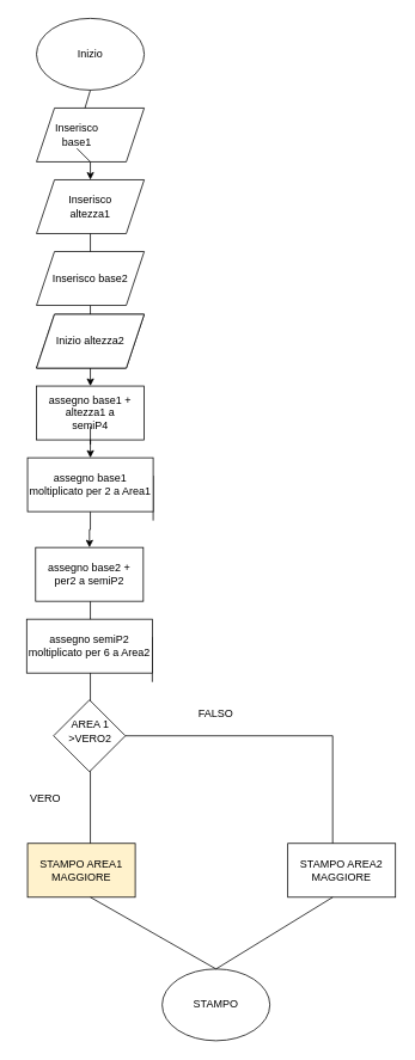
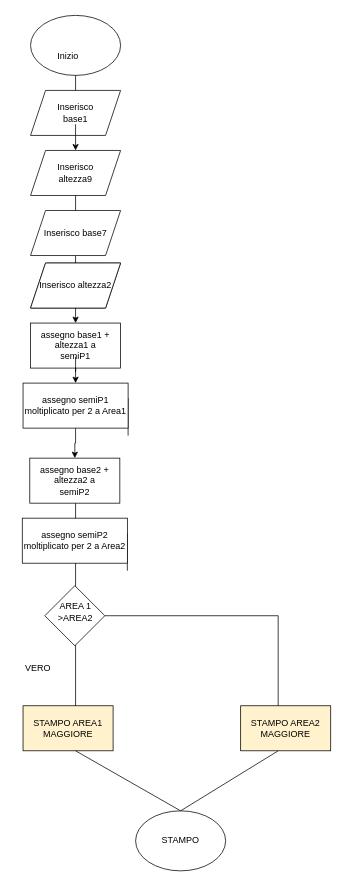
- <mxCell id="16" value="Inizio" style="text;html=1;strokeColor=none;fillColor=none;align=center;verticalAlign=middle;whiteSpace=wrap;rounded=0;" vertex="1" parent="1"><mxGeometry x="70" y="45" width="60" height="30" as="geometry" /></mxCell>
+ <mxCell id="16" value="Inizio" style="text;html=1;strokeColor=none;fillColor=none;align=center;verticalAlign=middle;whiteSpace=wrap;rounded=0;" vertex="1" parent="1"><mxGeometry x="60" y="60" width="60" height="30" as="geometry" /></mxCell>
- <mxCell id="17" value="Inserisco base1" style="text;html=1;strokeColor=none;fillColor=none;align=center;verticalAlign=middle;whiteSpace=wrap;rounded=0;" vertex="1" parent="1"><mxGeometry x="55" y="135" width="60" height="30" as="geometry" /></mxCell>
+ <mxCell id="17" value="Inserisco base1" style="text;html=1;strokeColor=none;fillColor=none;align=center;verticalAlign=middle;whiteSpace=wrap;rounded=0;" vertex="1" parent="1"><mxGeometry x="70" y="135" width="60" height="30" as="geometry" /></mxCell>
- <mxCell id="7" value="Inserisco altezza1" style="text;html=1;strokeColor=none;fillColor=none;align=center;verticalAlign=middle;whiteSpace=wrap;rounded=0;" vertex="1" parent="1"><mxGeometry x="70" y="215" width="60" height="30" as="geometry" /></mxCell>
+ <mxCell id="7" value="Inserisco altezza9" style="text;html=1;strokeColor=none;fillColor=none;align=center;verticalAlign=middle;whiteSpace=wrap;rounded=0;" vertex="1" parent="1"><mxGeometry x="70" y="215" width="60" height="30" as="geometry" /></mxCell>
- <mxCell id="21" value="Inserisco base2" style="shape=parallelogram;perimeter=parallelogramPerimeter;whiteSpace=wrap;html=1;fixedSize=1;" vertex="1" parent="1"><mxGeometry x="40" y="280" width="120" height="60" as="geometry" /></mxCell>
+ <mxCell id="21" value="Inserisco base7" style="shape=parallelogram;perimeter=parallelogramPerimeter;whiteSpace=wrap;html=1;fixedSize=1;" vertex="1" parent="1"><mxGeometry x="40" y="280" width="120" height="60" as="geometry" /></mxCell>
- <mxCell id="23" value="Inizio altezza2" style="shape=parallelogram;perimeter=parallelogramPerimeter;whiteSpace=wrap;html=1;fixedSize=1;" vertex="1" parent="1"><mxGeometry x="40" y="350" width="120" height="60" as="geometry" /></mxCell>
+ <mxCell id="23" value="Inserisco altezza2" style="shape=parallelogram;perimeter=parallelogramPerimeter;whiteSpace=wrap;html=1;fixedSize=1;" vertex="1" parent="1"><mxGeometry x="40" y="350" width="120" height="60" as="geometry" /></mxCell>
- <mxCell id="13" value="assegno base1 + altezza1 a semiP4" style="text;html=1;strokeColor=none;fillColor=none;align=center;verticalAlign=middle;whiteSpace=wrap;rounded=0;" vertex="1" parent="1"><mxGeometry x="50" y="445" width="100" height="30" as="geometry" /></mxCell>
+ <mxCell id="13" value="assegno base1 + altezza1 a semiP1" style="text;html=1;strokeColor=none;fillColor=none;align=center;verticalAlign=middle;whiteSpace=wrap;rounded=0;" vertex="1" parent="1"><mxGeometry x="50" y="445" width="100" height="30" as="geometry" /></mxCell>
- <mxCell id="26" value="assegno base1 moltiplicato per 2 a Area1" style="text;html=1;strokeColor=none;fillColor=none;align=center;verticalAlign=middle;whiteSpace=wrap;rounded=0;" vertex="1" parent="1"><mxGeometry x="30" y="525" width="140" height="30" as="geometry" /></mxCell>
+ <mxCell id="26" value="assegno semiP1 moltiplicato per 2 a Area1" style="text;html=1;strokeColor=none;fillColor=none;align=center;verticalAlign=middle;whiteSpace=wrap;rounded=0;" vertex="1" parent="1"><mxGeometry x="30" y="525" width="140" height="30" as="geometry" /></mxCell>
- <mxCell id="29" value="assegno base2 + per2 a semiP2" style="text;html=1;strokeColor=none;fillColor=none;align=center;verticalAlign=middle;whiteSpace=wrap;rounded=0;" vertex="1" parent="1"><mxGeometry x="49" y="625" width="100" height="30" as="geometry" /></mxCell>
+ <mxCell id="29" value="assegno base2 + altezza2 a semiP2" style="text;html=1;strokeColor=none;fillColor=none;align=center;verticalAlign=middle;whiteSpace=wrap;rounded=0;" vertex="1" parent="1"><mxGeometry x="49" y="625" width="100" height="30" as="geometry" /></mxCell>
- <mxCell id="31" value="assegno semiP2 moltiplicato per 6 a Area2" style="text;html=1;strokeColor=none;fillColor=none;align=center;verticalAlign=middle;whiteSpace=wrap;rounded=0;" vertex="1" parent="1"><mxGeometry x="29" y="705" width="140" height="30" as="geometry" /></mxCell>
+ <mxCell id="31" value="assegno semiP2 moltiplicato per 2 a Area2" style="text;html=1;strokeColor=none;fillColor=none;align=center;verticalAlign=middle;whiteSpace=wrap;rounded=0;" vertex="1" parent="1"><mxGeometry x="29" y="705" width="140" height="30" as="geometry" /></mxCell>
- <mxCell id="36" value="FALSO" style="text;html=1;strokeColor=none;fillColor=none;align=center;verticalAlign=middle;whiteSpace=wrap;rounded=0;" vertex="1" parent="1"><mxGeometry x="210" y="780" width="60" height="30" as="geometry" /></mxCell>
- <mxCell id="33" value="AREA 1 &amp;gt;VERO2" style="text;html=1;strokeColor=none;fillColor=none;align=center;verticalAlign=middle;whiteSpace=wrap;rounded=0;" vertex="1" parent="1"><mxGeometry x="70" y="800" width="60" height="30" as="geometry" /></mxCell>
+ <mxCell id="33" value="AREA 1 &amp;gt;AREA2" style="text;html=1;strokeColor=none;fillColor=none;align=center;verticalAlign=middle;whiteSpace=wrap;rounded=0;" vertex="1" parent="1"><mxGeometry x="70" y="800" width="60" height="30" as="geometry" /></mxCell>
- <mxCell id="38" value="STAMPO AREA2 MAGGIORE" style="rounded=0;whiteSpace=wrap;html=1;" vertex="1" parent="1"><mxGeometry x="320" y="940" width="120" height="60" as="geometry" /></mxCell>
+ <mxCell id="38" value="STAMPO AREA2 MAGGIORE" style="rounded=0;whiteSpace=wrap;html=1;fillColor=#fff2cc;" vertex="1" parent="1"><mxGeometry x="320" y="940" width="120" height="60" as="geometry" /></mxCell>
